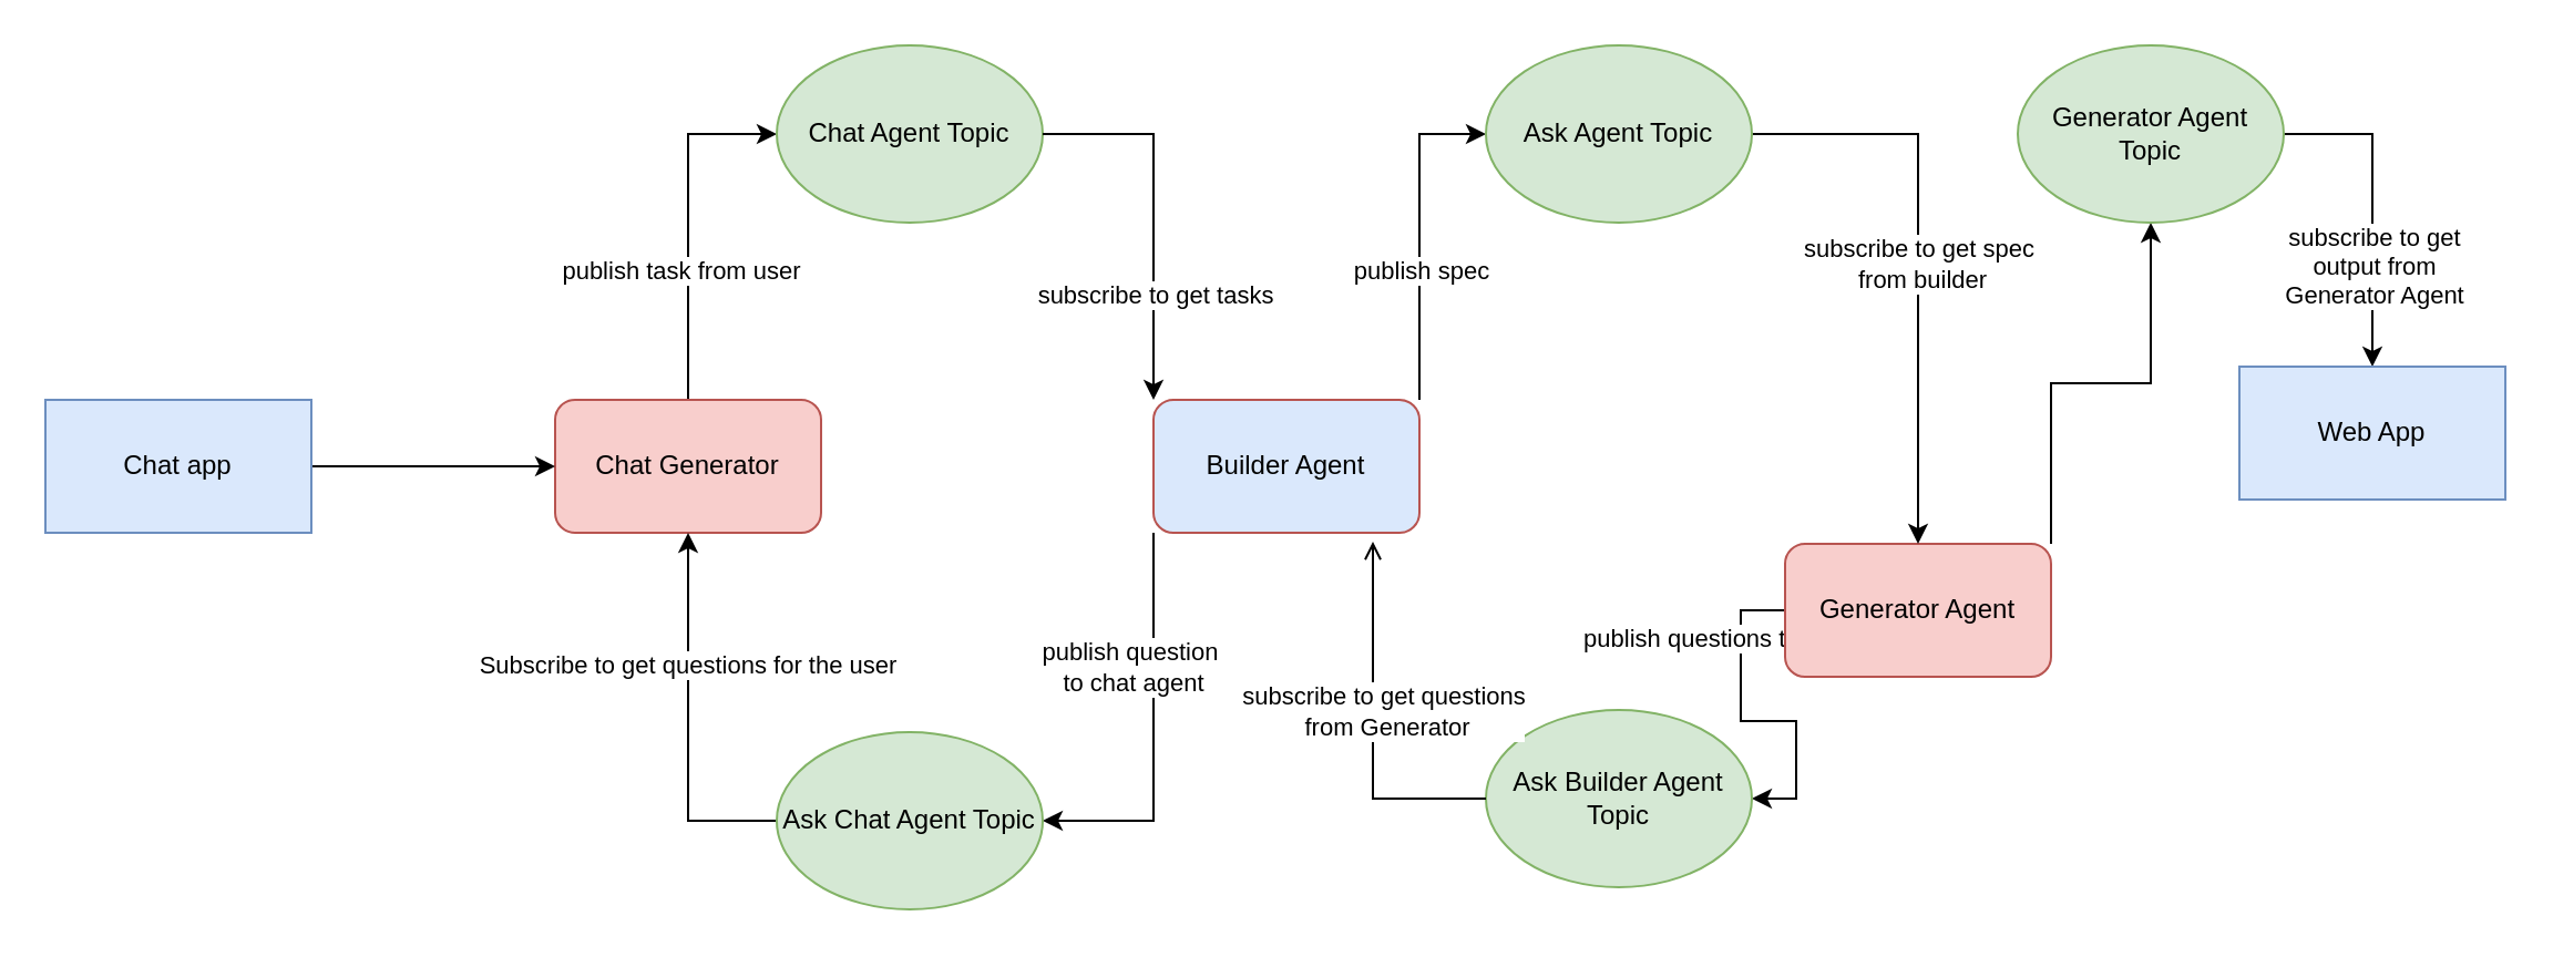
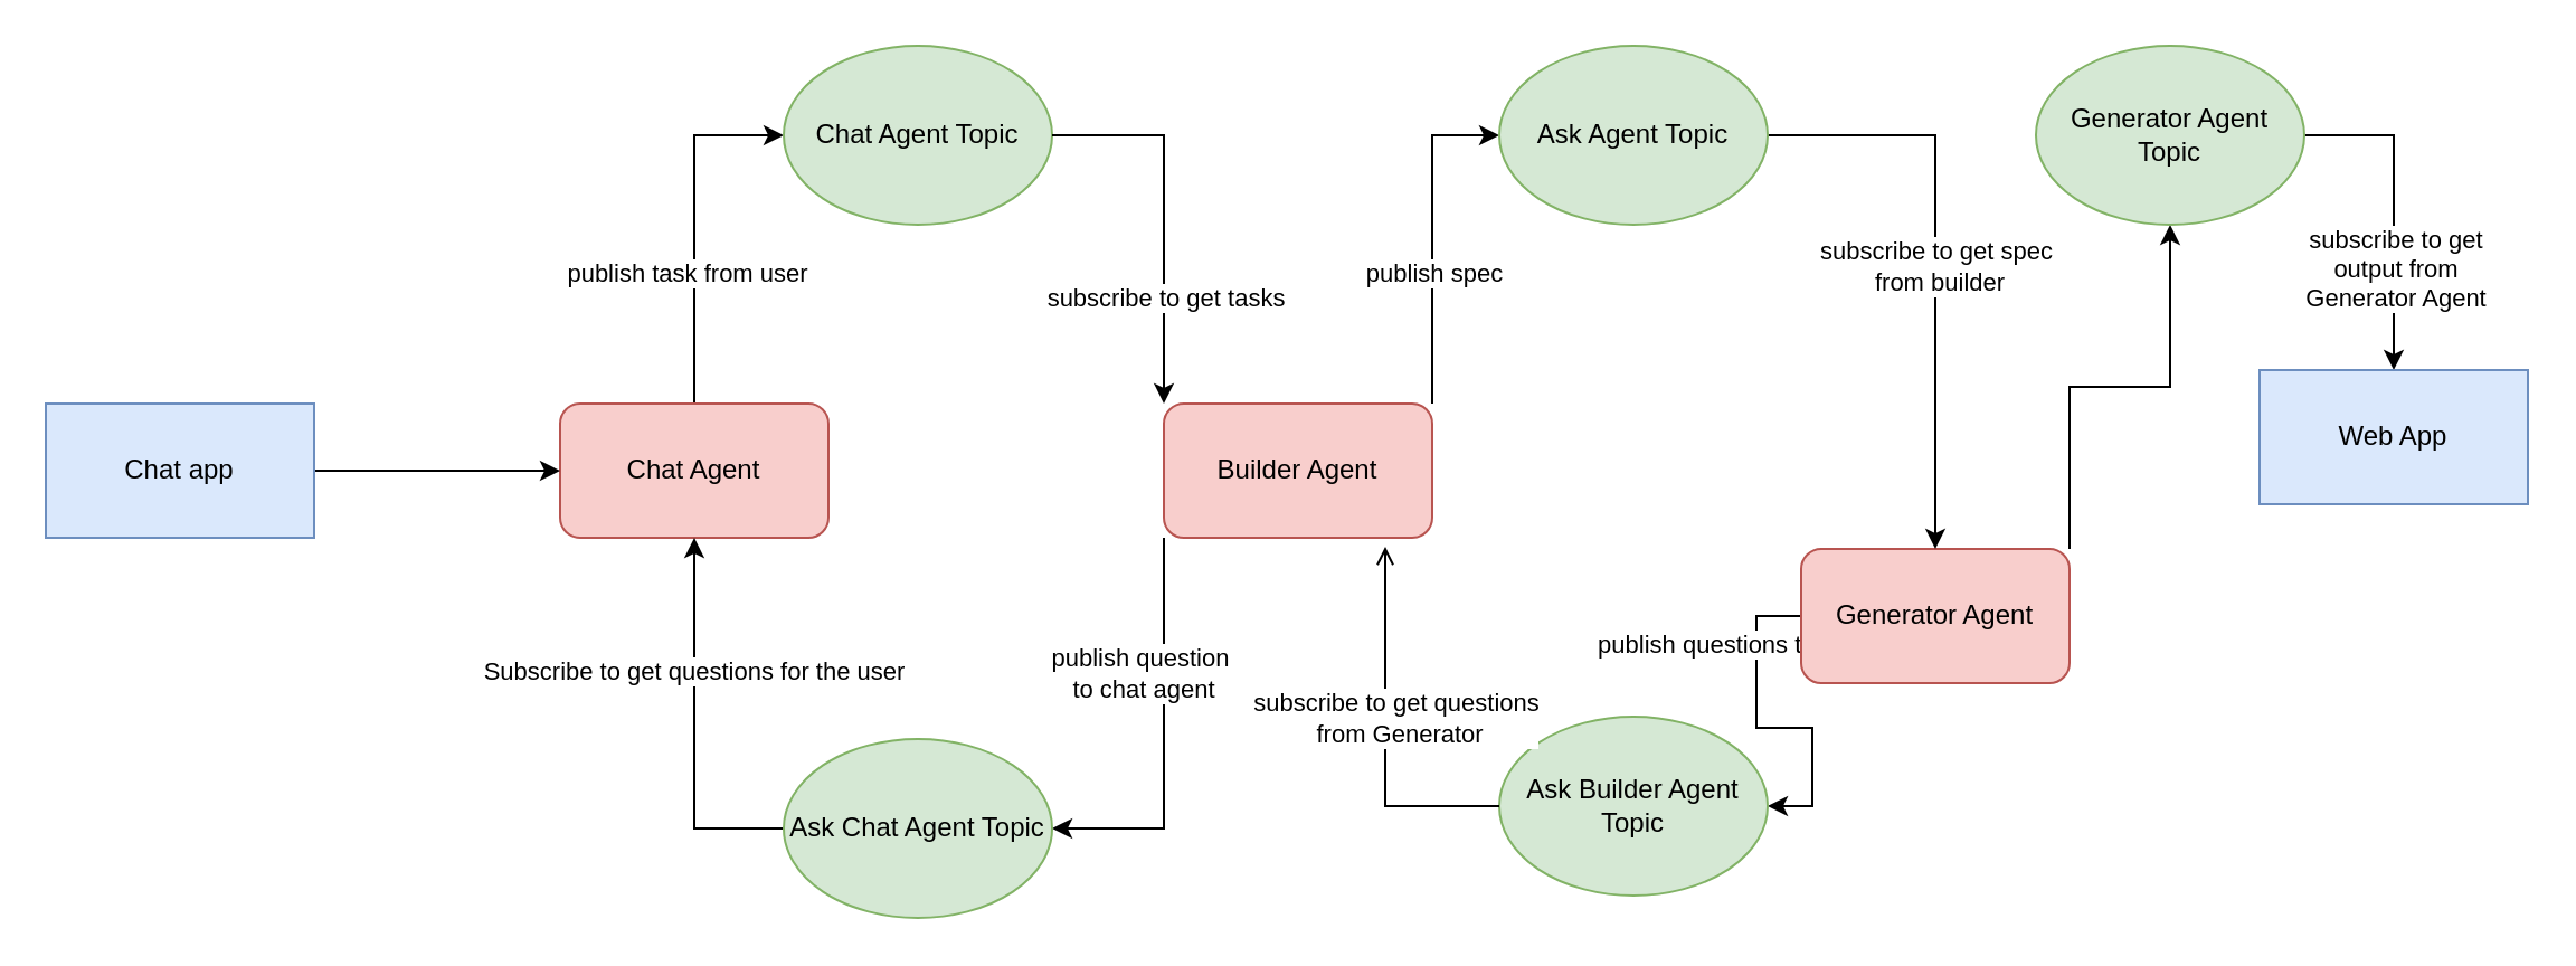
- <mxCell id="4" value="Chat Generator" style="rounded=1;whiteSpace=wrap;html=1;fillColor=#f8cecc;strokeColor=#b85450;" vertex="1" parent="1"><mxGeometry x="250" y="180" width="120" height="60" as="geometry" /></mxCell>
+ <mxCell id="4" value="Chat Agent" style="rounded=1;whiteSpace=wrap;html=1;fillColor=#f8cecc;strokeColor=#b85450;" vertex="1" parent="1"><mxGeometry x="250" y="180" width="120" height="60" as="geometry" /></mxCell>
- <mxCell id="9" value="Builder Agent" style="rounded=1;whiteSpace=wrap;html=1;fillColor=#dae8fc;strokeColor=#b85450;" vertex="1" parent="1"><mxGeometry x="520" y="180" width="120" height="60" as="geometry" /></mxCell>
+ <mxCell id="9" value="Builder Agent" style="rounded=1;whiteSpace=wrap;html=1;fillColor=#f8cecc;strokeColor=#b85450;" vertex="1" parent="1"><mxGeometry x="520" y="180" width="120" height="60" as="geometry" /></mxCell>
